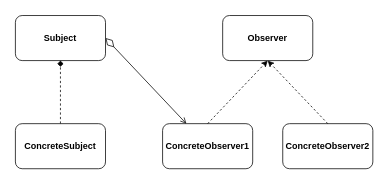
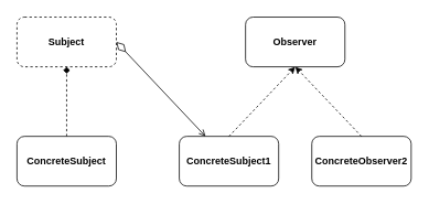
- <mxCell id="2" value="Subject" style="rounded=1;whiteSpace=wrap;html=1;fontStyle=1" vertex="1" parent="1"><mxGeometry x="20" y="20" width="120" height="60" as="geometry" /></mxCell>
+ <mxCell id="2" value="Subject" style="rounded=1;whiteSpace=wrap;html=1;fontStyle=1;dashed=1;" vertex="1" parent="1"><mxGeometry x="20" y="20" width="120" height="60" as="geometry" /></mxCell>
- <mxCell id="7" value="ConcreteObserver1" style="rounded=1;whiteSpace=wrap;html=1;fontStyle=1" vertex="1" parent="1"><mxGeometry x="216" y="164" width="120" height="60" as="geometry" /></mxCell>
+ <mxCell id="7" value="ConcreteSubject1" style="rounded=1;whiteSpace=wrap;html=1;fontStyle=1" vertex="1" parent="1"><mxGeometry x="216" y="164" width="120" height="60" as="geometry" /></mxCell>
